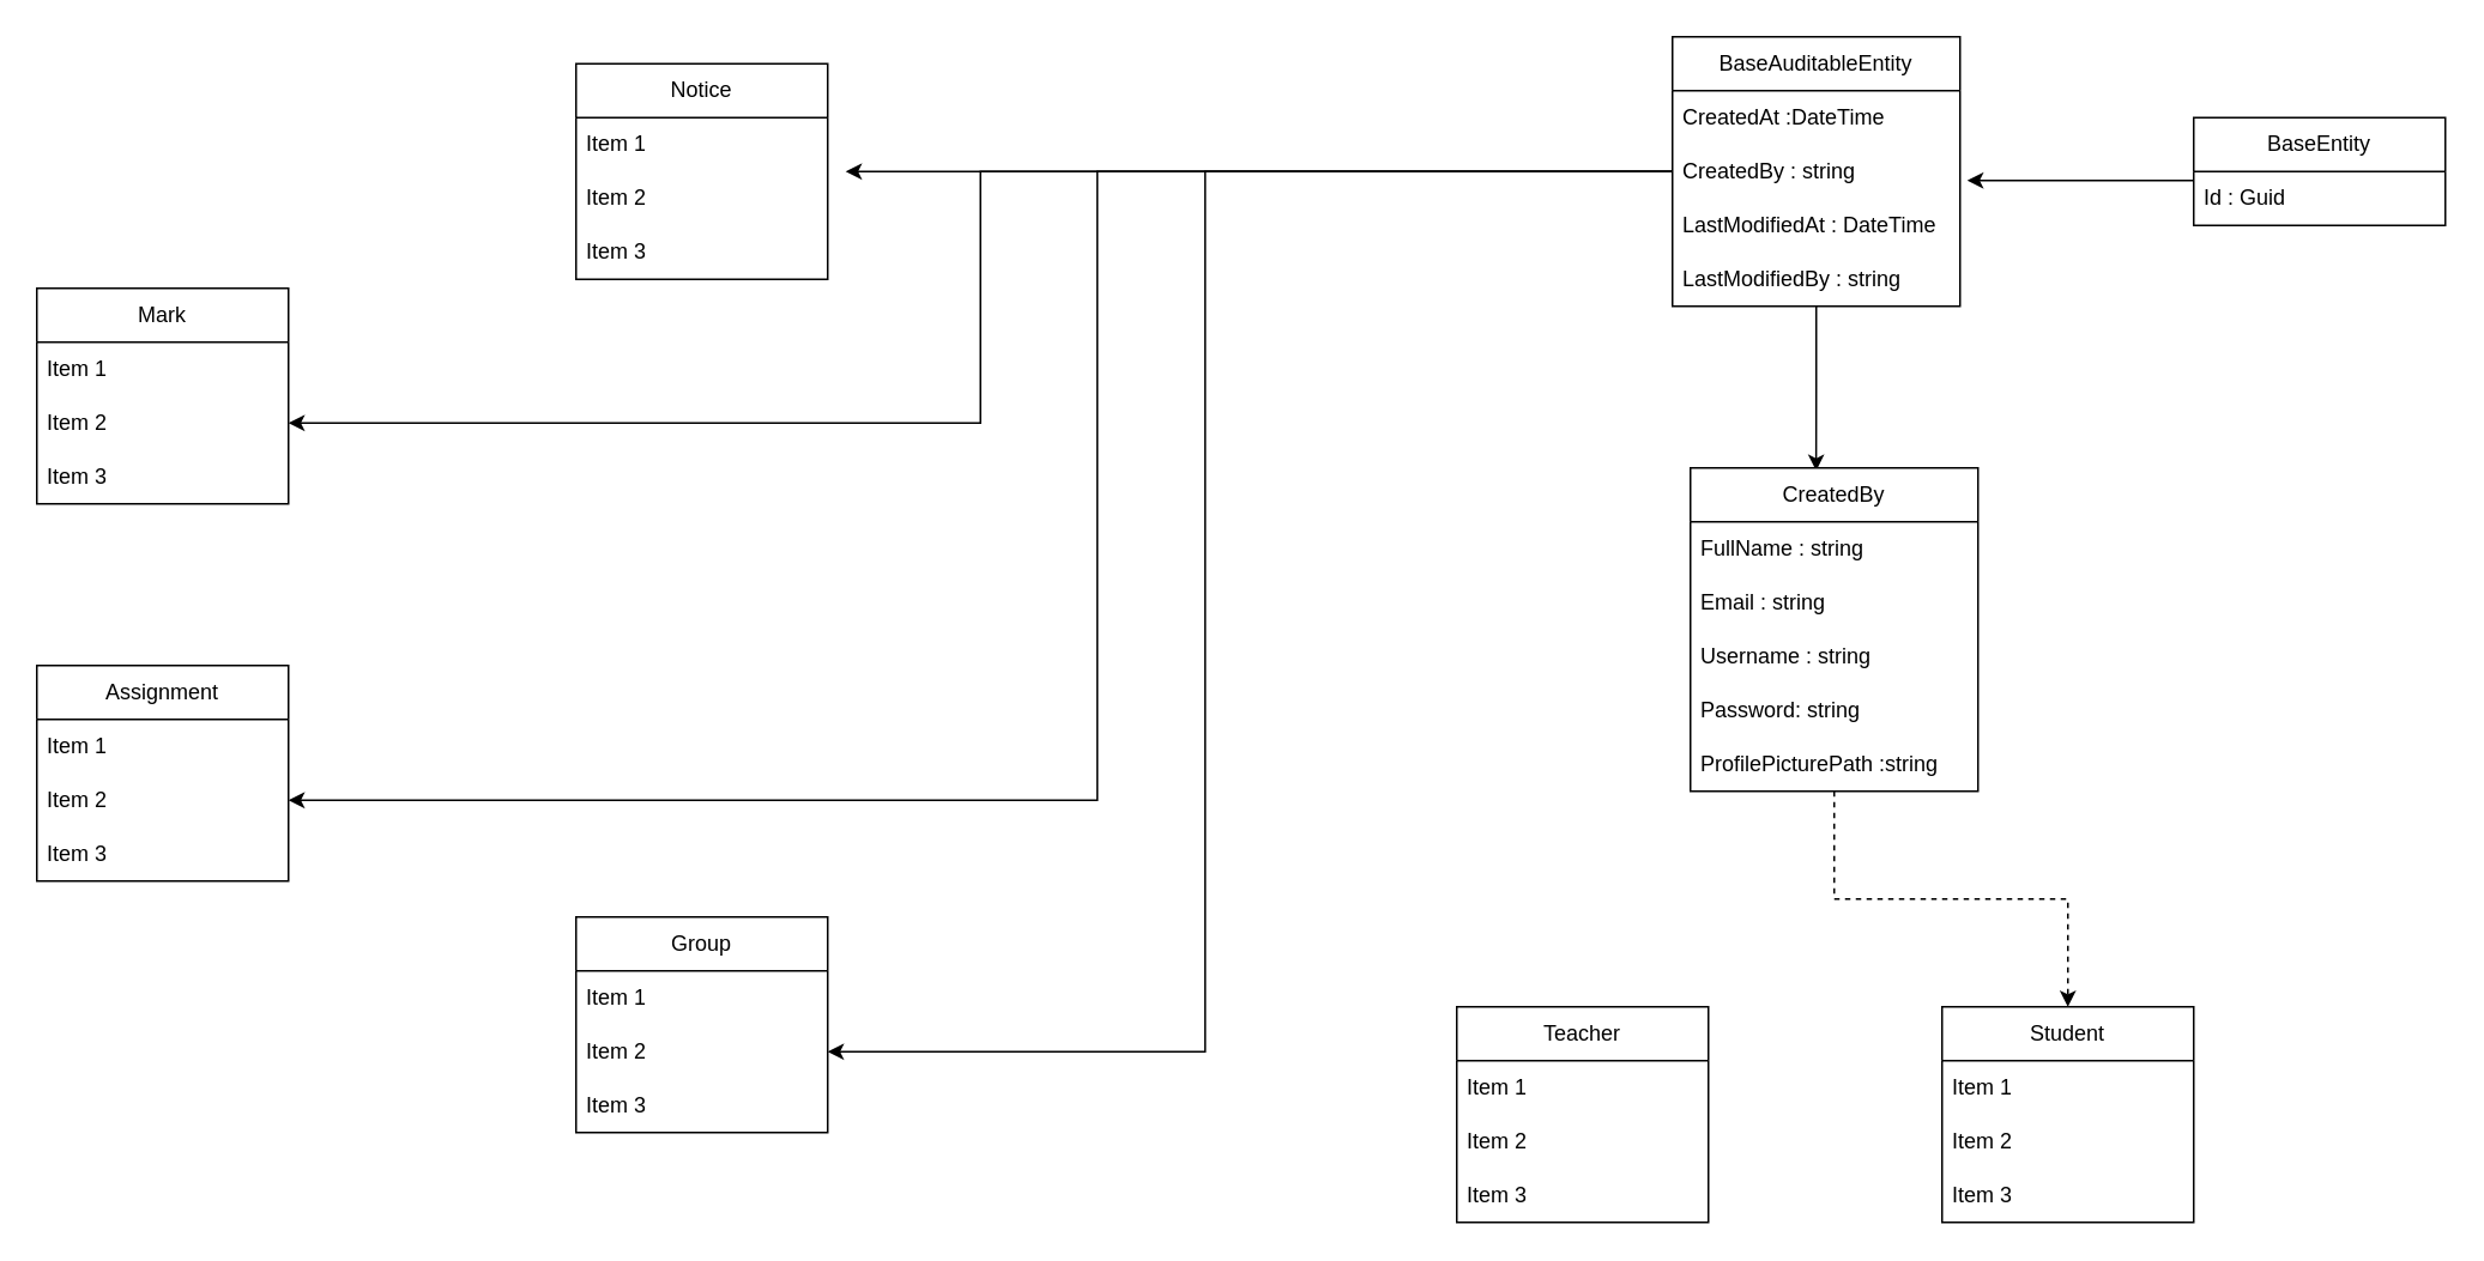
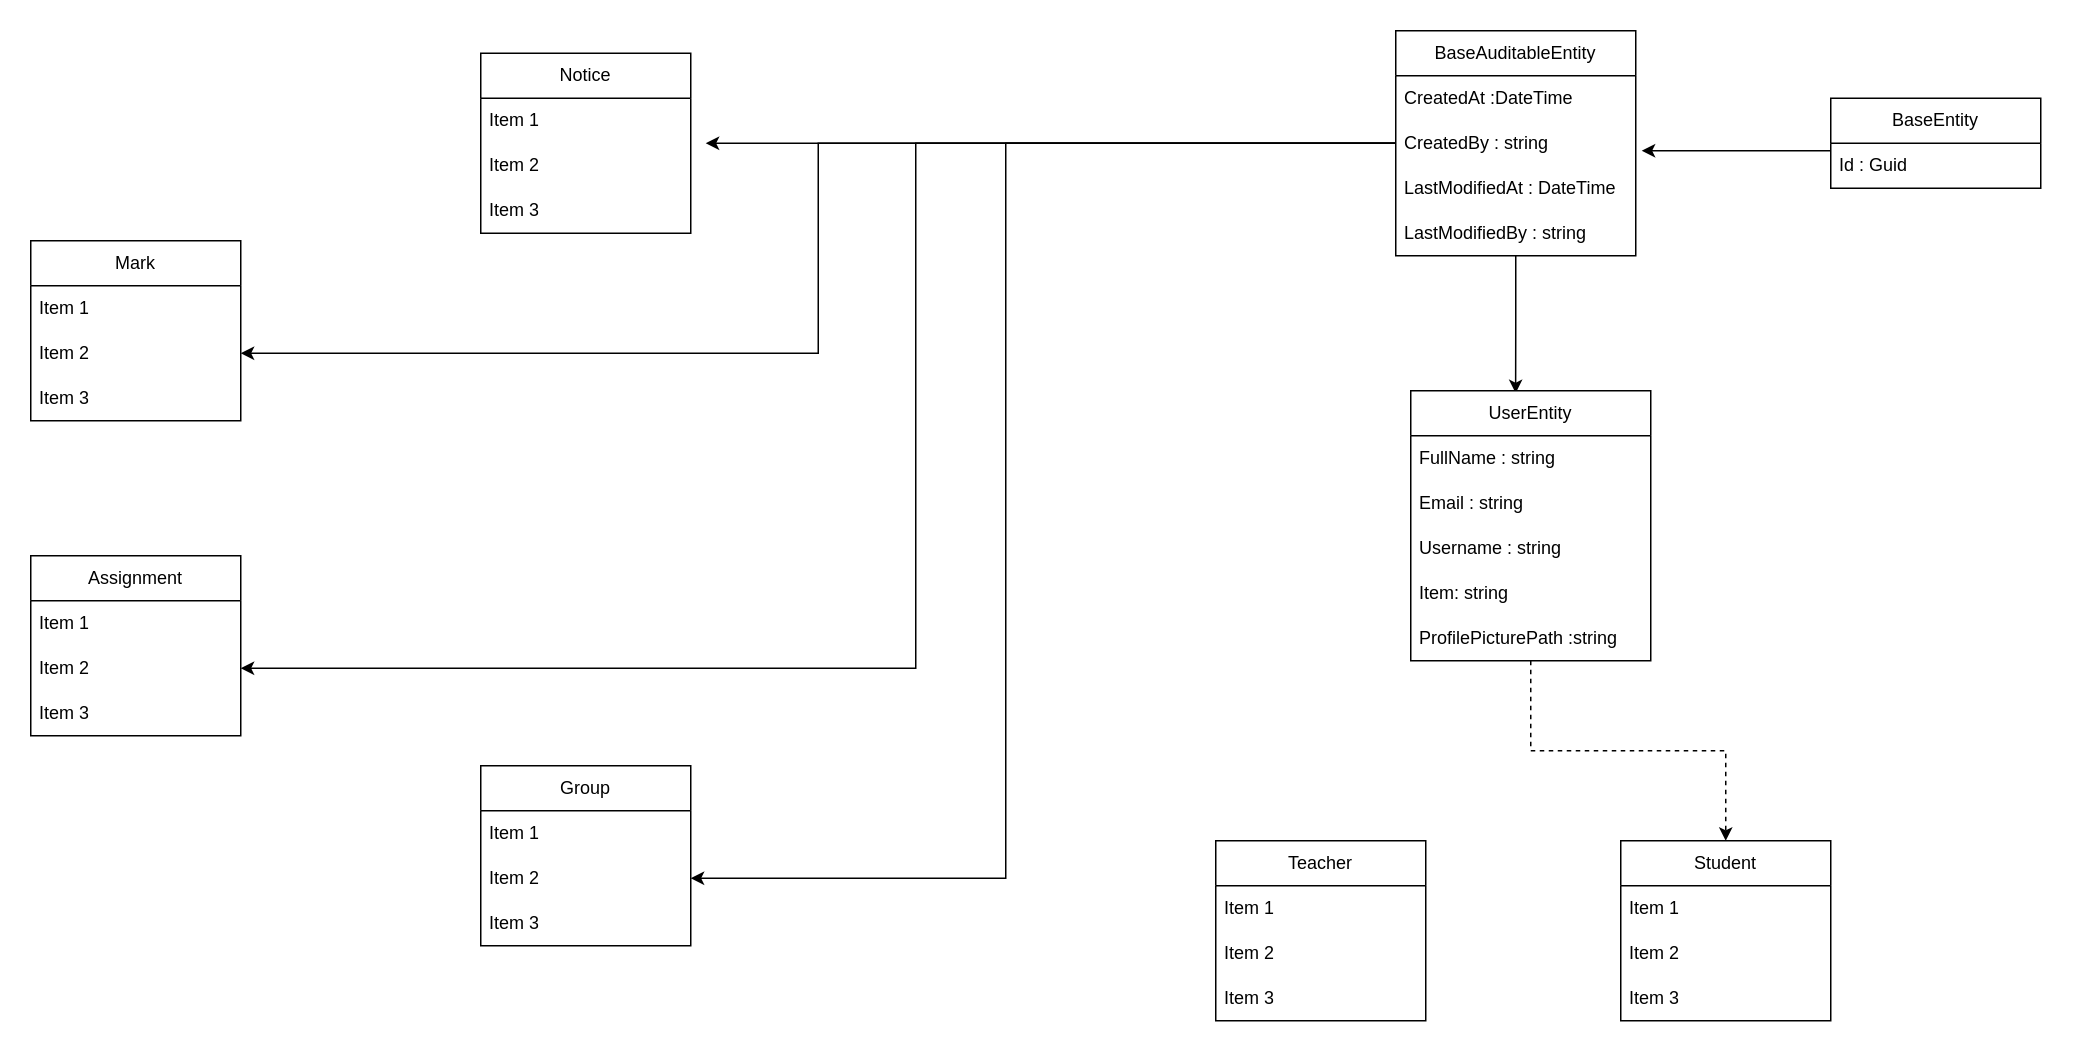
- <mxCell id="15" value="CreatedBy" style="swimlane;fontStyle=0;childLayout=stackLayout;horizontal=1;startSize=30;horizontalStack=0;resizeParent=1;resizeParentMax=0;resizeLast=0;collapsible=1;marginBottom=0;whiteSpace=wrap;html=1;" vertex="1" parent="1"><mxGeometry x="940" y="260" width="160" height="180" as="geometry" /></mxCell>
+ <mxCell id="15" value="UserEntity" style="swimlane;fontStyle=0;childLayout=stackLayout;horizontal=1;startSize=30;horizontalStack=0;resizeParent=1;resizeParentMax=0;resizeLast=0;collapsible=1;marginBottom=0;whiteSpace=wrap;html=1;" vertex="1" parent="1"><mxGeometry x="940" y="260" width="160" height="180" as="geometry" /></mxCell>
- <mxCell id="19" value="Password: string" style="text;strokeColor=none;fillColor=none;align=left;verticalAlign=middle;spacingLeft=4;spacingRight=4;overflow=hidden;points=[[0,0.5],[1,0.5]];portConstraint=eastwest;rotatable=0;whiteSpace=wrap;html=1;" vertex="1" parent="15"><mxGeometry y="120" width="160" height="30" as="geometry" /></mxCell>
+ <mxCell id="19" value="Item: string" style="text;strokeColor=none;fillColor=none;align=left;verticalAlign=middle;spacingLeft=4;spacingRight=4;overflow=hidden;points=[[0,0.5],[1,0.5]];portConstraint=eastwest;rotatable=0;whiteSpace=wrap;html=1;" vertex="1" parent="15"><mxGeometry y="120" width="160" height="30" as="geometry" /></mxCell>
